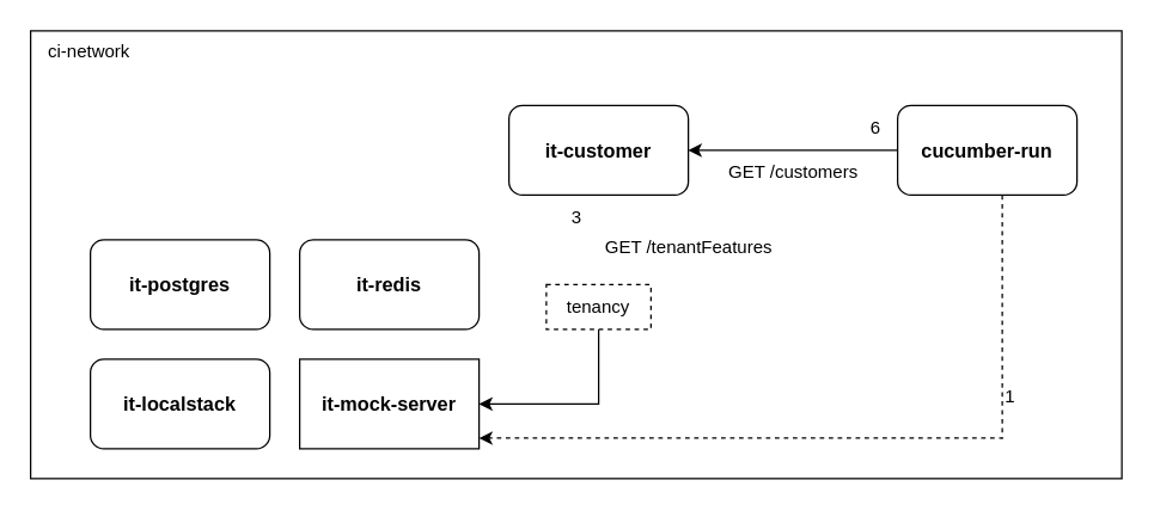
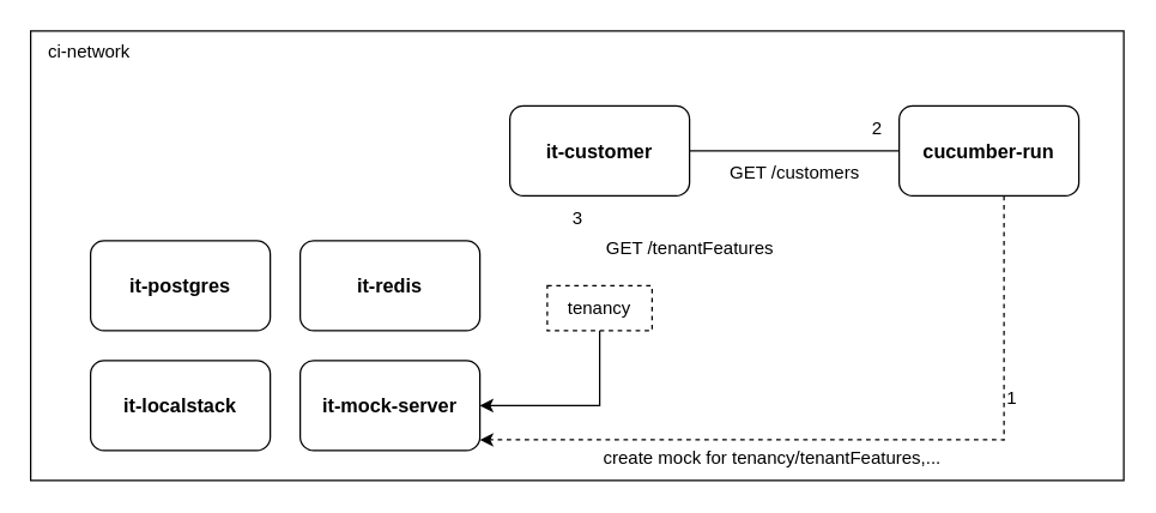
- <mxCell id="13" value="6" style="text;html=1;align=center;verticalAlign=middle;resizable=0;points=[];autosize=1;strokeColor=none;fillColor=none;" vertex="1" parent="1"><mxGeometry x="570" y="70" width="30" height="30" as="geometry" /></mxCell>
+ <mxCell id="13" value="2" style="text;html=1;align=center;verticalAlign=middle;resizable=0;points=[];autosize=1;strokeColor=none;fillColor=none;" vertex="1" parent="1"><mxGeometry x="570" y="70" width="30" height="30" as="geometry" /></mxCell>
- <mxCell id="8" style="edgeStyle=orthogonalEdgeStyle;rounded=0;orthogonalLoop=1;jettySize=auto;html=1;entryX=1;entryY=0.5;entryDx=0;entryDy=0;" edge="1" parent="1" source="9" target="7"><mxGeometry relative="1" as="geometry" /></mxCell>
+ <mxCell id="8" style="edgeStyle=orthogonalEdgeStyle;rounded=0;orthogonalLoop=1;jettySize=auto;html=1;entryX=1;entryY=0.5;entryDx=0;entryDy=0;endArrow=none;" edge="1" parent="1" source="9" target="7"><mxGeometry relative="1" as="geometry" /></mxCell>
- <mxCell id="6" value="&lt;b&gt;&lt;font style=&quot;font-size: 13px;&quot;&gt;it-mock-server&lt;/font&gt;&lt;/b&gt;" style="whiteSpace=wrap;html=1;rounded=0;" vertex="1" parent="1"><mxGeometry x="200" y="240" width="120" height="60" as="geometry" /></mxCell>
+ <mxCell id="6" value="&lt;b&gt;&lt;font style=&quot;font-size: 13px;&quot;&gt;it-mock-server&lt;/font&gt;&lt;/b&gt;" style="rounded=1;whiteSpace=wrap;html=1;" vertex="1" parent="1"><mxGeometry x="200" y="240" width="120" height="60" as="geometry" /></mxCell>
+ <mxCell id="11" value="create mock for tenancy/tenantFeatures,..." style="text;html=1;align=center;verticalAlign=middle;resizable=0;points=[];autosize=1;strokeColor=none;fillColor=none;" vertex="1" parent="1"><mxGeometry x="390" y="290" width="250" height="30" as="geometry" /></mxCell>
